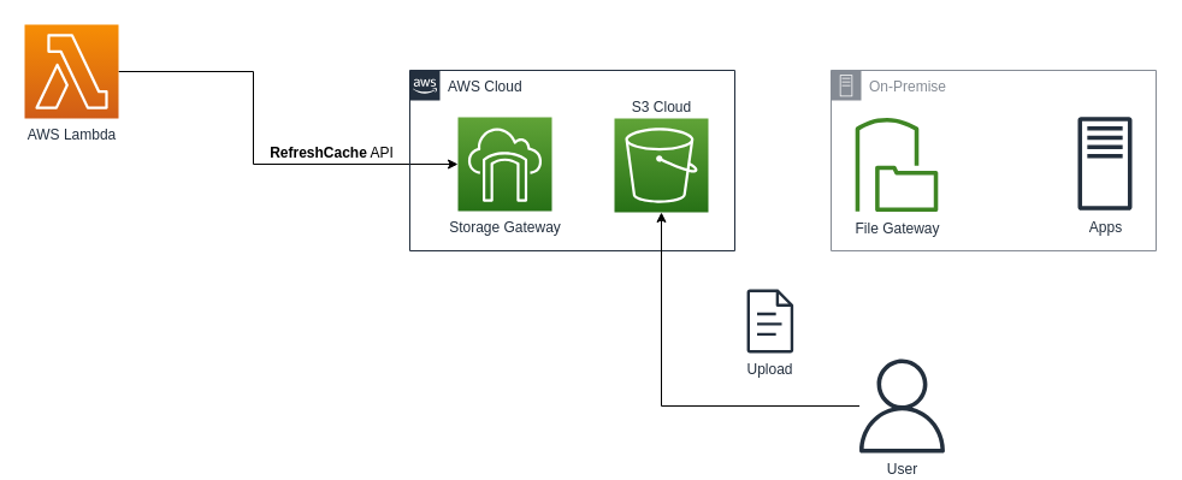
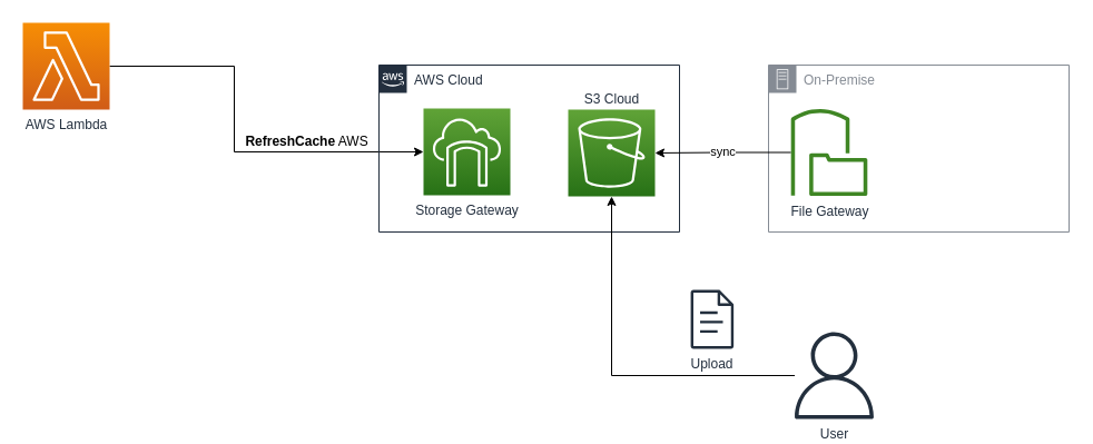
- <mxCell id="11" value="&lt;b&gt;RefreshCache&lt;/b&gt; API" style="text;html=1;align=center;verticalAlign=middle;resizable=0;points=[];autosize=1;strokeColor=none;fillColor=none;" vertex="1" parent="1"><mxGeometry x="210" y="112" width="130" height="30" as="geometry" /></mxCell>
+ <mxCell id="11" value="&lt;b&gt;RefreshCache&lt;/b&gt; AWS" style="text;html=1;align=center;verticalAlign=middle;resizable=0;points=[];autosize=1;strokeColor=none;fillColor=none;" vertex="1" parent="1"><mxGeometry x="210" y="112" width="130" height="30" as="geometry" /></mxCell>
- <mxCell id="10" value="Apps" style="sketch=0;outlineConnect=0;fontColor=#232F3E;gradientColor=none;fillColor=#232F3D;strokeColor=none;dashed=0;verticalLabelPosition=bottom;verticalAlign=top;align=center;html=1;fontSize=12;fontStyle=0;aspect=fixed;pointerEvents=1;shape=mxgraph.aws4.traditional_server;" vertex="1" parent="1"><mxGeometry x="895" y="96.5" width="45" height="78" as="geometry" /></mxCell>
+ <mxCell id="8" value="sync" style="edgeStyle=orthogonalEdgeStyle;rounded=0;orthogonalLoop=1;jettySize=auto;html=1;" edge="1" parent="1" source="9" target="5"><mxGeometry relative="1" as="geometry" /></mxCell>
- <mxCell id="14" value="Upload" style="sketch=0;outlineConnect=0;fontColor=#232F3E;gradientColor=none;fillColor=#232F3D;strokeColor=none;dashed=0;verticalLabelPosition=bottom;verticalAlign=top;align=center;html=1;fontSize=12;fontStyle=0;aspect=fixed;pointerEvents=1;shape=mxgraph.aws4.document;" vertex="1" parent="1"><mxGeometry x="620" y="240" width="38.73" height="53" as="geometry" /></mxCell>
+ <mxCell id="14" value="Upload" style="sketch=0;outlineConnect=0;fontColor=#232F3E;gradientColor=none;fillColor=#232F3D;strokeColor=none;dashed=0;verticalLabelPosition=bottom;verticalAlign=top;align=center;html=1;fontSize=12;fontStyle=0;aspect=fixed;pointerEvents=1;shape=mxgraph.aws4.document;" vertex="1" parent="1"><mxGeometry x="620" y="260" width="38.73" height="53" as="geometry" /></mxCell>
